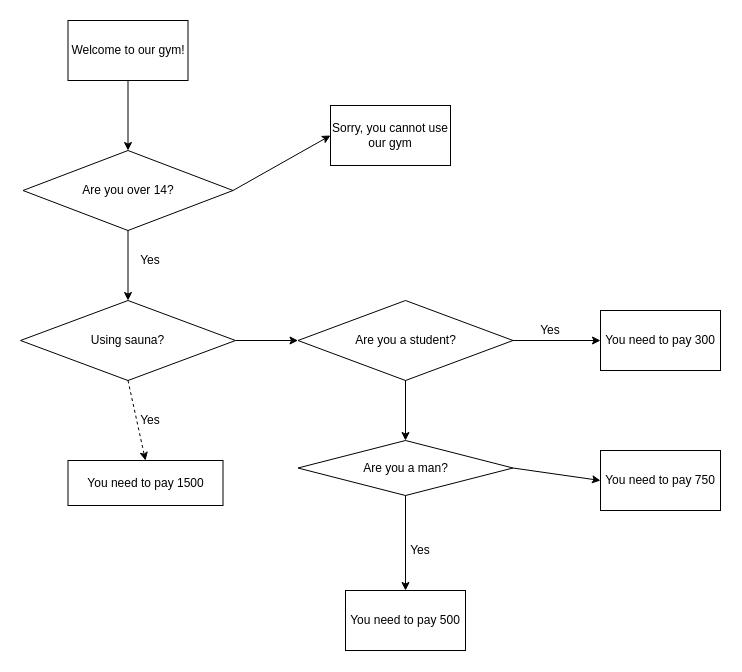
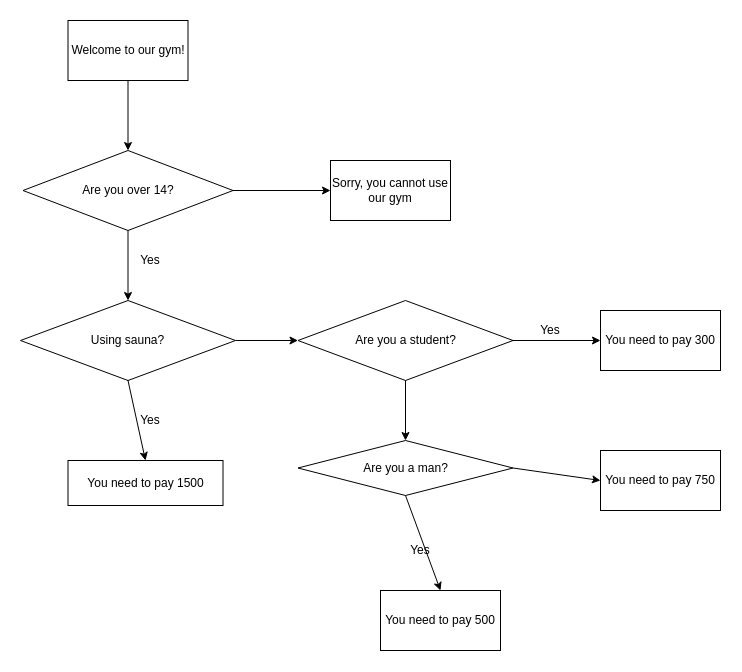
- <mxCell id="11" value="Sorry, you cannot use our gym" style="rounded=0;whiteSpace=wrap;html=1;" vertex="1" parent="1"><mxGeometry x="330" y="105" width="120" height="60" as="geometry" /></mxCell>
+ <mxCell id="11" value="Sorry, you cannot use our gym" style="rounded=0;whiteSpace=wrap;html=1;" vertex="1" parent="1"><mxGeometry x="330" y="160" width="120" height="60" as="geometry" /></mxCell>
- <mxCell id="17" value="" style="endArrow=classic;html=1;exitX=0.5;exitY=1;exitDx=0;exitDy=0;entryX=0.5;entryY=0;entryDx=0;entryDy=0;dashed=1;" edge="1" parent="1" source="4" target="15"><mxGeometry width="50" height="50" relative="1" as="geometry"><mxPoint x="430" y="580" as="sourcePoint" /><mxPoint x="480" y="530" as="targetPoint" /></mxGeometry></mxCell>
+ <mxCell id="17" value="" style="endArrow=classic;html=1;exitX=0.5;exitY=1;exitDx=0;exitDy=0;entryX=0.5;entryY=0;entryDx=0;entryDy=0;" edge="1" parent="1" source="4" target="15"><mxGeometry width="50" height="50" relative="1" as="geometry"><mxPoint x="430" y="580" as="sourcePoint" /><mxPoint x="480" y="530" as="targetPoint" /></mxGeometry></mxCell>
- <mxCell id="14" value="You need to pay 500" style="rounded=0;whiteSpace=wrap;html=1;" vertex="1" parent="1"><mxGeometry x="345" y="590" width="120" height="60" as="geometry" /></mxCell>
+ <mxCell id="14" value="You need to pay 500" style="rounded=0;whiteSpace=wrap;html=1;" vertex="1" parent="1"><mxGeometry x="380" y="590" width="120" height="60" as="geometry" /></mxCell>
